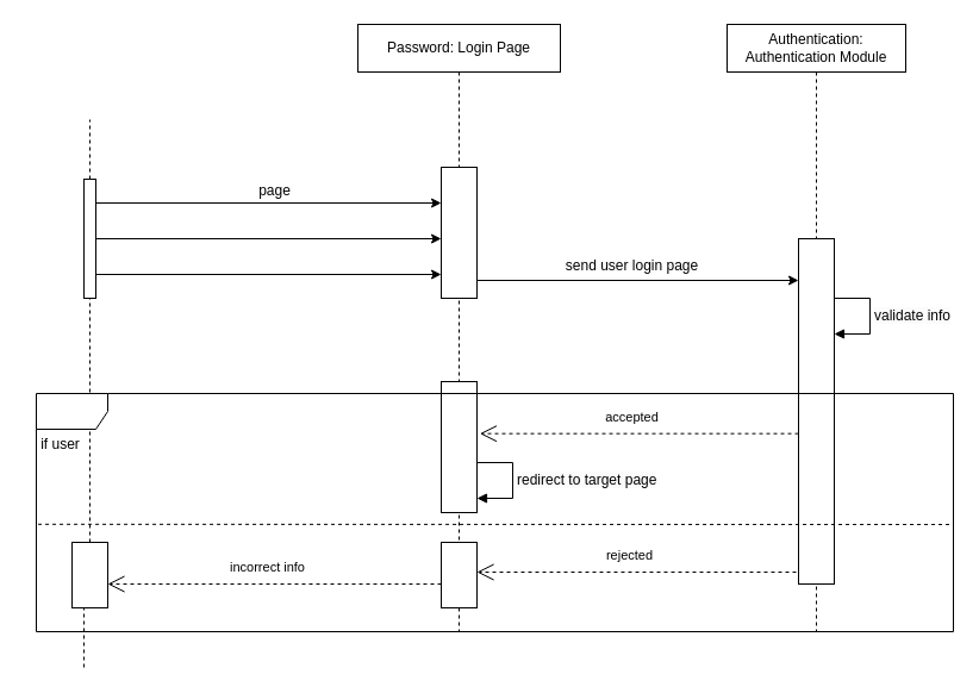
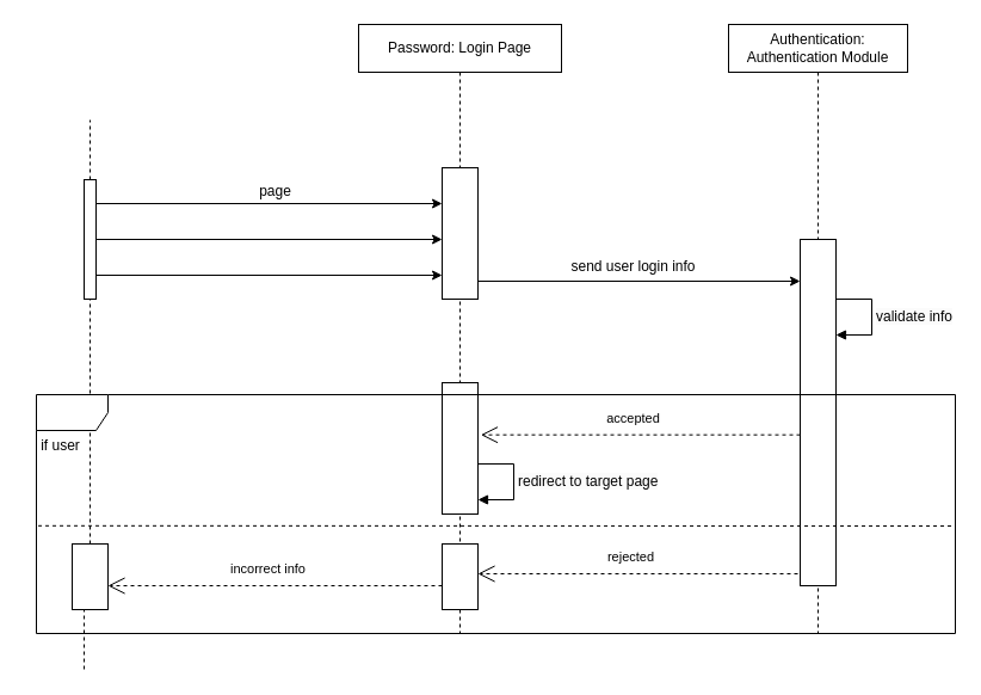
- <mxCell id="16" value="send user login page" style="text;html=1;align=center;verticalAlign=middle;resizable=0;points=[];autosize=1;strokeColor=none;fillColor=none;" vertex="1" parent="1"><mxGeometry x="465" y="208" width="130" height="30" as="geometry" /></mxCell>
+ <mxCell id="16" value="send user login info" style="text;html=1;align=center;verticalAlign=middle;resizable=0;points=[];autosize=1;strokeColor=none;fillColor=none;" vertex="1" parent="1"><mxGeometry x="465" y="208" width="130" height="30" as="geometry" /></mxCell>
